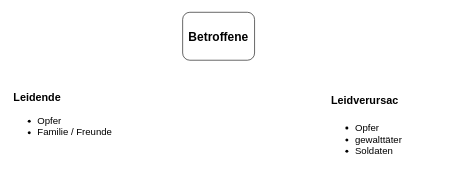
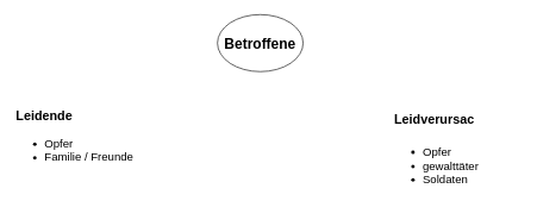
- <mxCell id="2" value="&lt;font size=&quot;1&quot; style=&quot;&quot;&gt;&lt;b style=&quot;font-size: 20px;&quot;&gt;Betroffene&lt;/b&gt;&lt;/font&gt;" style="whiteSpace=wrap;html=1;rounded=1;" vertex="1" parent="1"><mxGeometry x="304" y="20" width="120" height="80" as="geometry" /></mxCell>
+ <mxCell id="2" value="&lt;font size=&quot;1&quot; style=&quot;&quot;&gt;&lt;b style=&quot;font-size: 20px;&quot;&gt;Betroffene&lt;/b&gt;&lt;/font&gt;" style="ellipse;whiteSpace=wrap;html=1;" vertex="1" parent="1"><mxGeometry x="304" y="20" width="120" height="80" as="geometry" /></mxCell>
